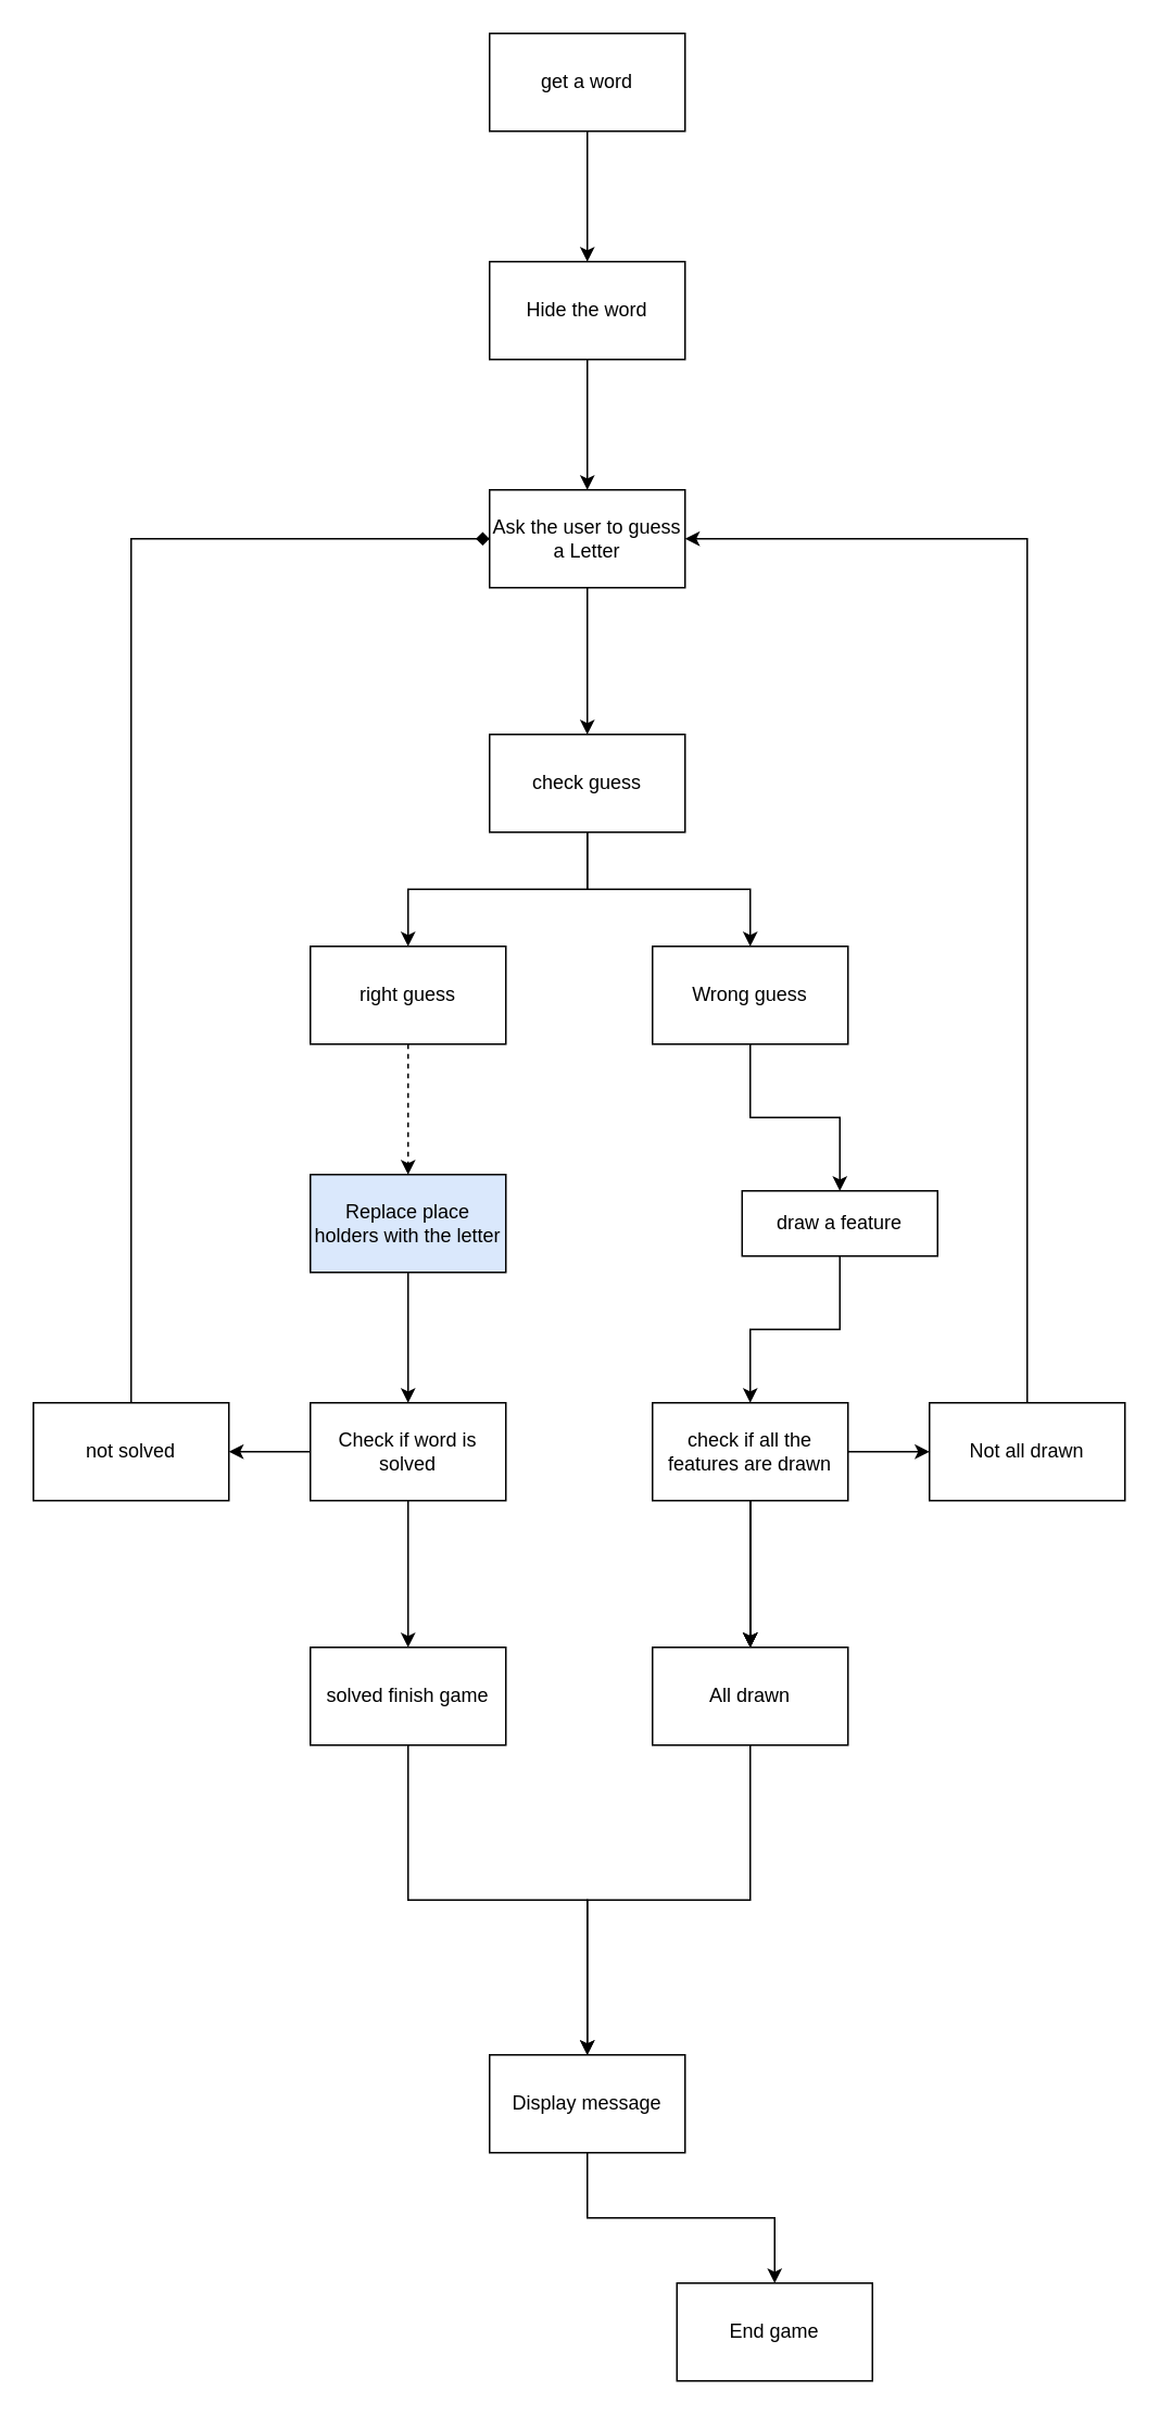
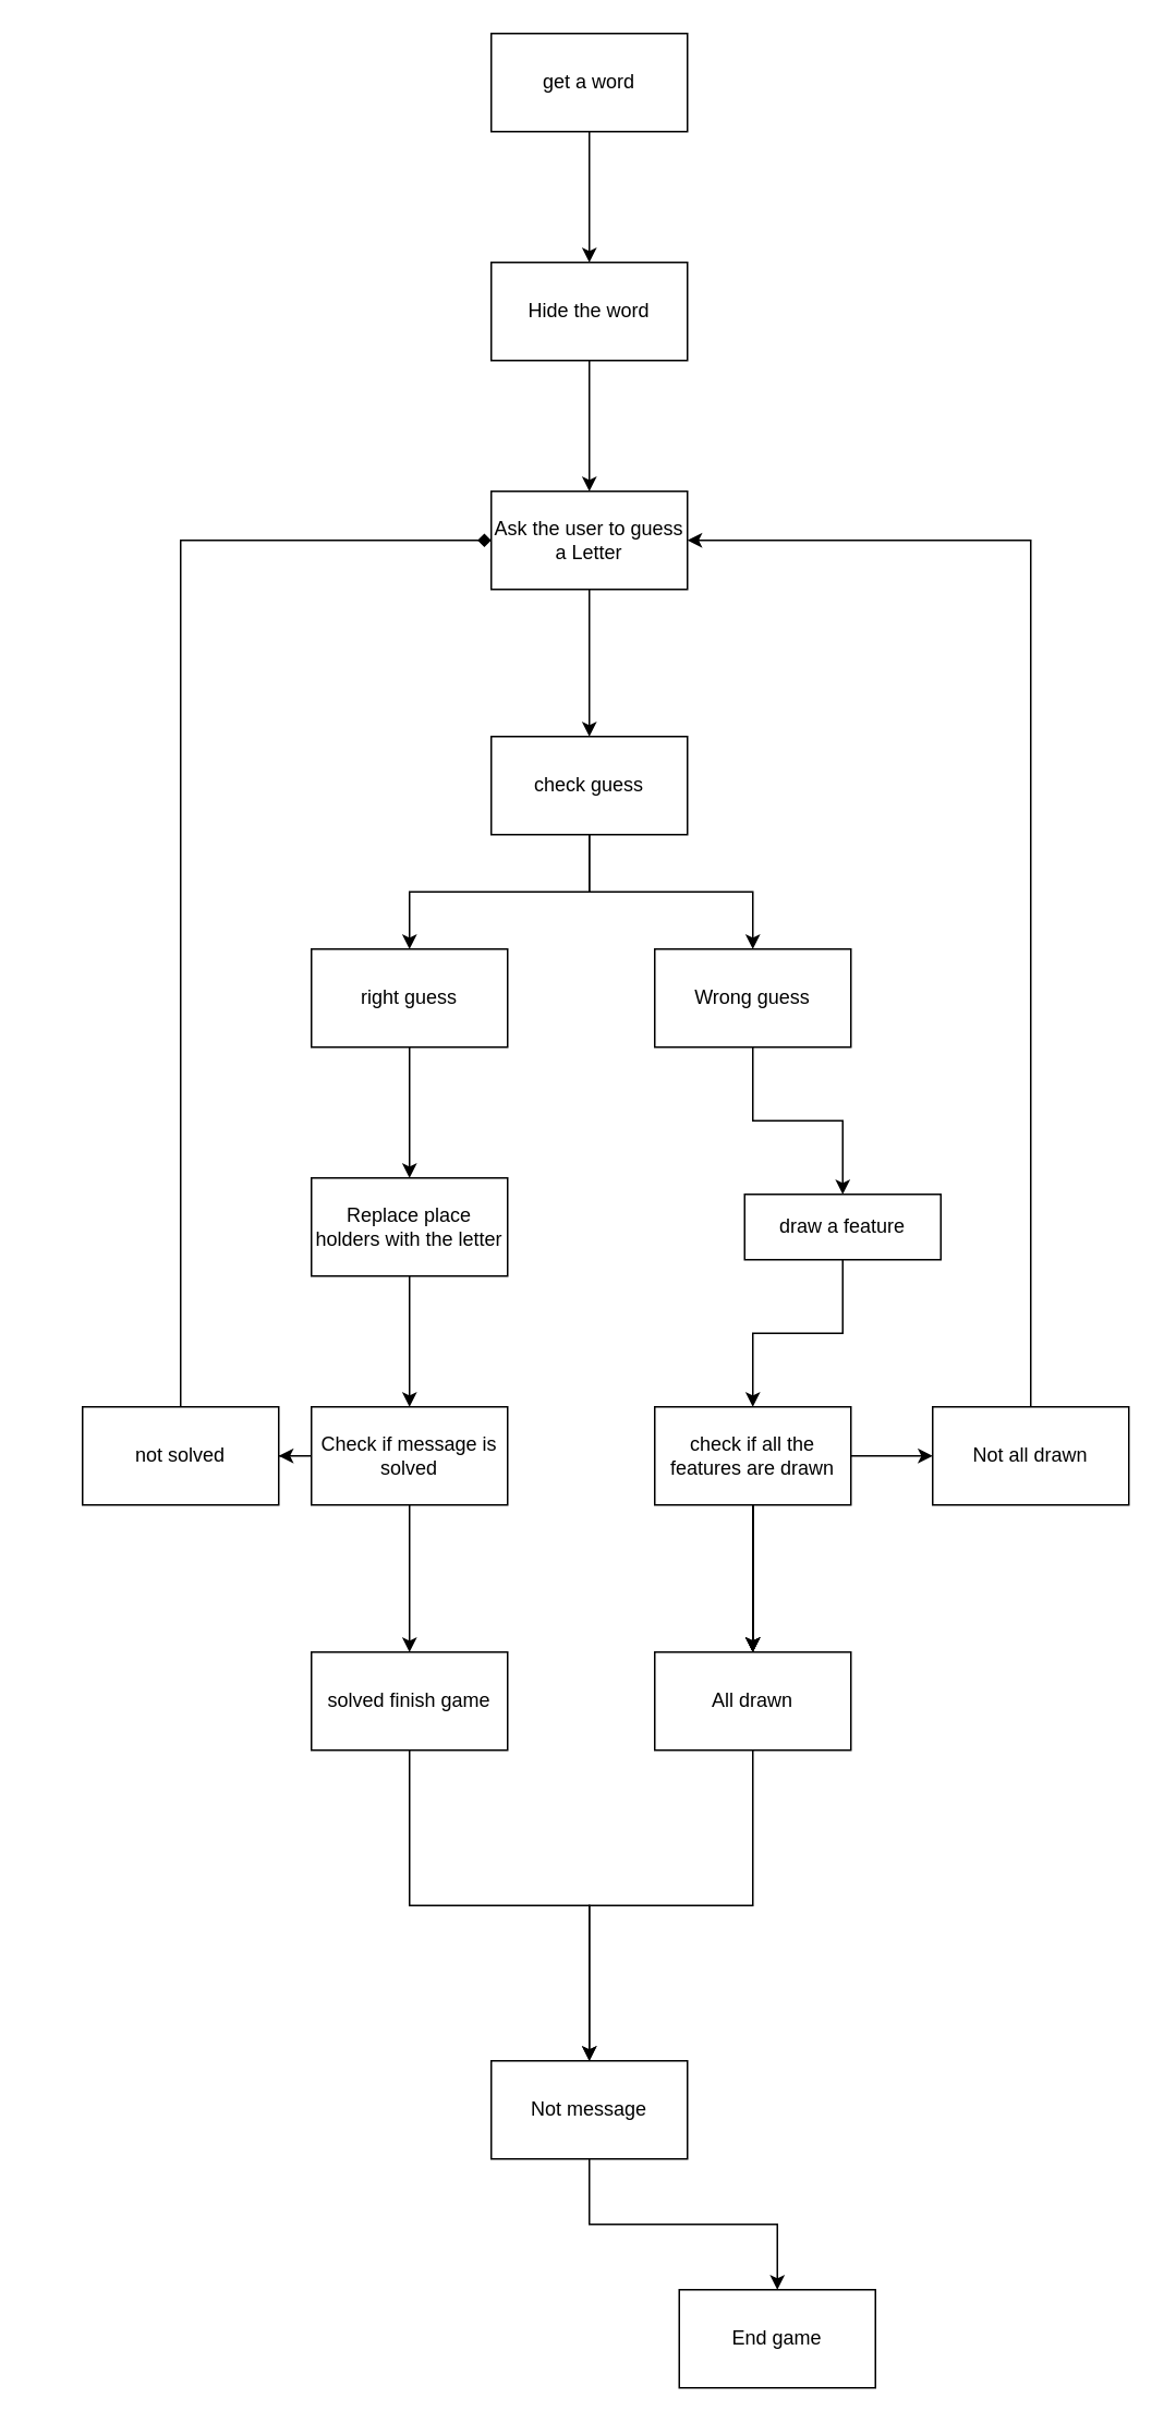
- <mxCell id="15" value="" style="edgeStyle=orthogonalEdgeStyle;rounded=0;orthogonalLoop=1;jettySize=auto;html=1;dashed=1;" parent="1" source="16" target="18" edge="1"><mxGeometry relative="1" as="geometry" /></mxCell>
+ <mxCell id="15" value="" style="edgeStyle=orthogonalEdgeStyle;rounded=0;orthogonalLoop=1;jettySize=auto;html=1;" parent="1" source="16" target="18" edge="1"><mxGeometry relative="1" as="geometry" /></mxCell>
- <mxCell id="18" value="Replace place holders with the letter" style="whiteSpace=wrap;html=1;rounded=0;fillColor=#dae8fc;" parent="1" vertex="1"><mxGeometry x="190" y="720" width="120" height="60" as="geometry" /></mxCell>
+ <mxCell id="18" value="Replace place holders with the letter" style="whiteSpace=wrap;html=1;rounded=0;" parent="1" vertex="1"><mxGeometry x="190" y="720" width="120" height="60" as="geometry" /></mxCell>
- <mxCell id="31" value="not solved" style="whiteSpace=wrap;html=1;rounded=0;" parent="1" vertex="1"><mxGeometry x="20" y="860" width="120" height="60" as="geometry" /></mxCell>
+ <mxCell id="31" value="not solved" style="whiteSpace=wrap;html=1;rounded=0;" parent="1" vertex="1"><mxGeometry x="50" y="860" width="120" height="60" as="geometry" /></mxCell>
- <mxCell id="27" value="Check if word is solved" style="whiteSpace=wrap;html=1;rounded=0;" parent="1" vertex="1"><mxGeometry x="190" y="860" width="120" height="60" as="geometry" /></mxCell>
+ <mxCell id="27" value="Check if message is solved" style="whiteSpace=wrap;html=1;rounded=0;" parent="1" vertex="1"><mxGeometry x="190" y="860" width="120" height="60" as="geometry" /></mxCell>
- <mxCell id="37" value="Display message" style="whiteSpace=wrap;html=1;rounded=0;" parent="1" vertex="1"><mxGeometry x="300" y="1260" width="120" height="60" as="geometry" /></mxCell>
+ <mxCell id="37" value="Not message" style="whiteSpace=wrap;html=1;rounded=0;" parent="1" vertex="1"><mxGeometry x="300" y="1260" width="120" height="60" as="geometry" /></mxCell>
